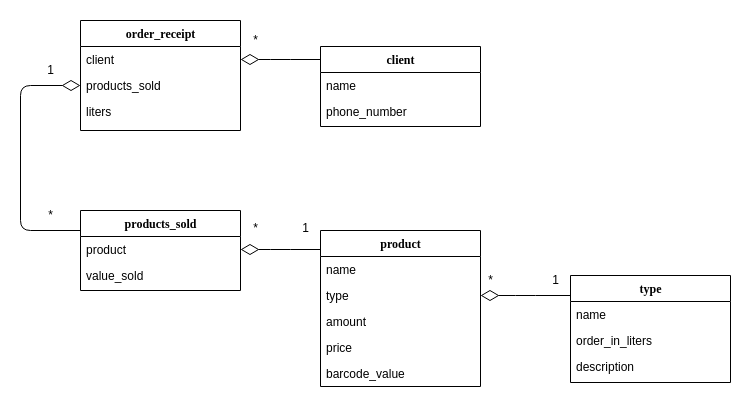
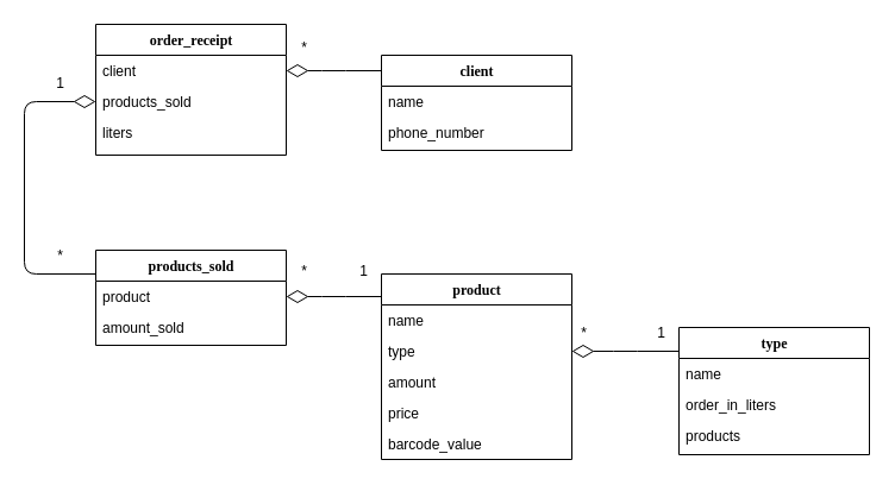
- <mxCell id="21" value="value_sold" style="text;html=1;strokeColor=none;fillColor=none;align=left;verticalAlign=top;spacingLeft=4;spacingRight=4;whiteSpace=wrap;overflow=hidden;rotatable=0;points=[[0,0.5],[1,0.5]];portConstraint=eastwest;" vertex="1" parent="19"><mxGeometry y="52" width="160" height="26" as="geometry" /></mxCell>
+ <mxCell id="21" value="amount_sold" style="text;html=1;strokeColor=none;fillColor=none;align=left;verticalAlign=top;spacingLeft=4;spacingRight=4;whiteSpace=wrap;overflow=hidden;rotatable=0;points=[[0,0.5],[1,0.5]];portConstraint=eastwest;" vertex="1" parent="19"><mxGeometry y="52" width="160" height="26" as="geometry" /></mxCell>
- <mxCell id="11" value="description" style="text;html=1;strokeColor=none;fillColor=none;align=left;verticalAlign=top;spacingLeft=4;spacingRight=4;whiteSpace=wrap;overflow=hidden;rotatable=0;points=[[0,0.5],[1,0.5]];portConstraint=eastwest;" vertex="1" parent="8"><mxGeometry y="78" width="160" height="26" as="geometry" /></mxCell>
+ <mxCell id="11" value="products" style="text;html=1;strokeColor=none;fillColor=none;align=left;verticalAlign=top;spacingLeft=4;spacingRight=4;whiteSpace=wrap;overflow=hidden;rotatable=0;points=[[0,0.5],[1,0.5]];portConstraint=eastwest;" vertex="1" parent="8"><mxGeometry y="78" width="160" height="26" as="geometry" /></mxCell>
